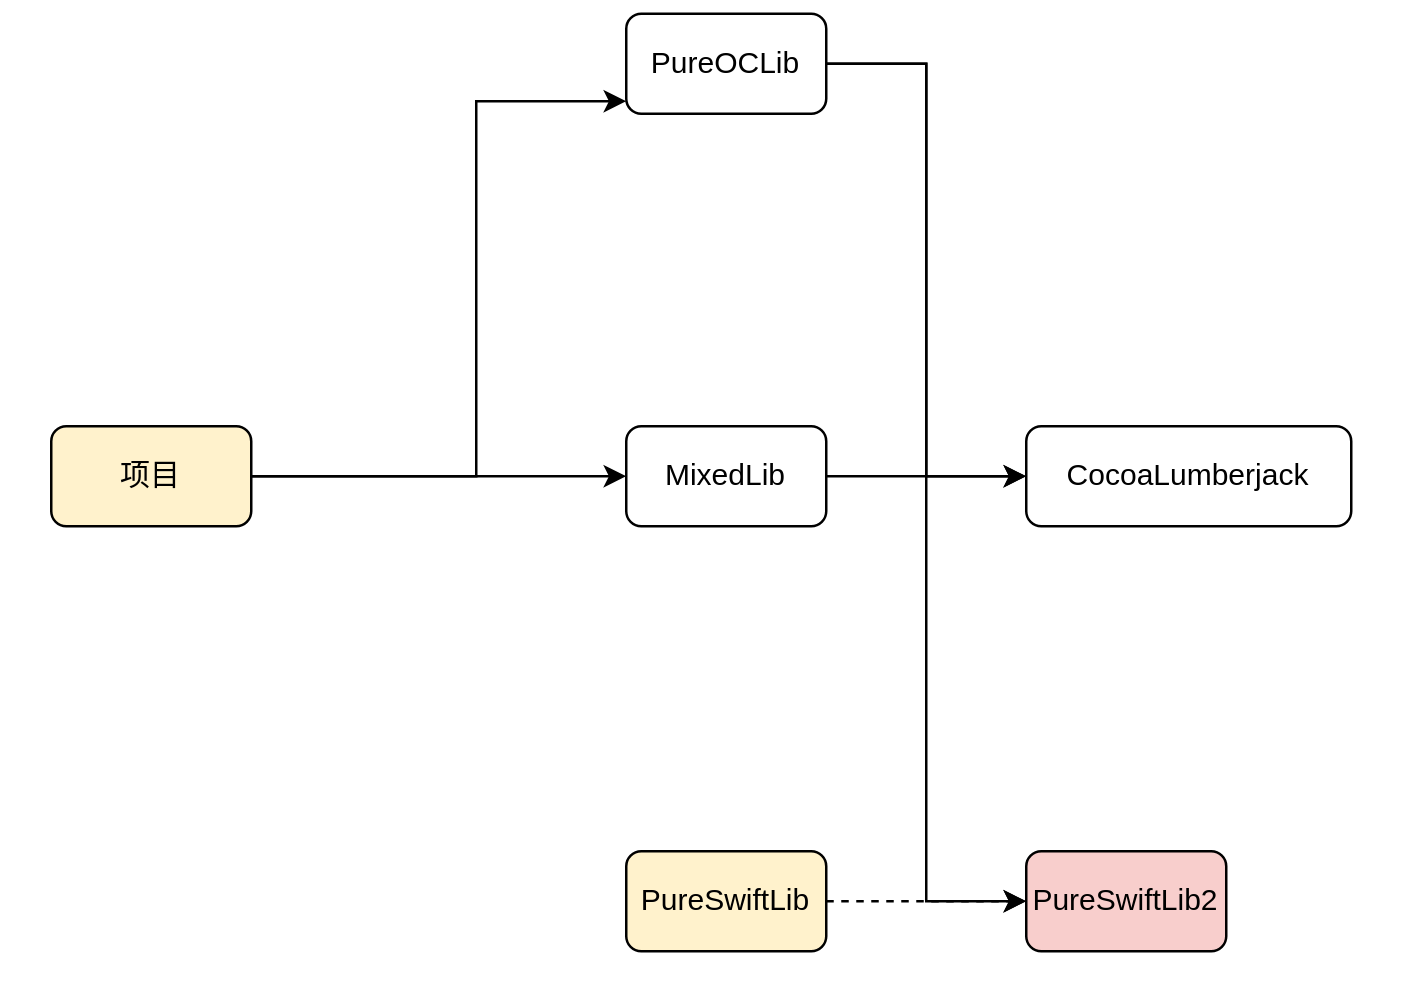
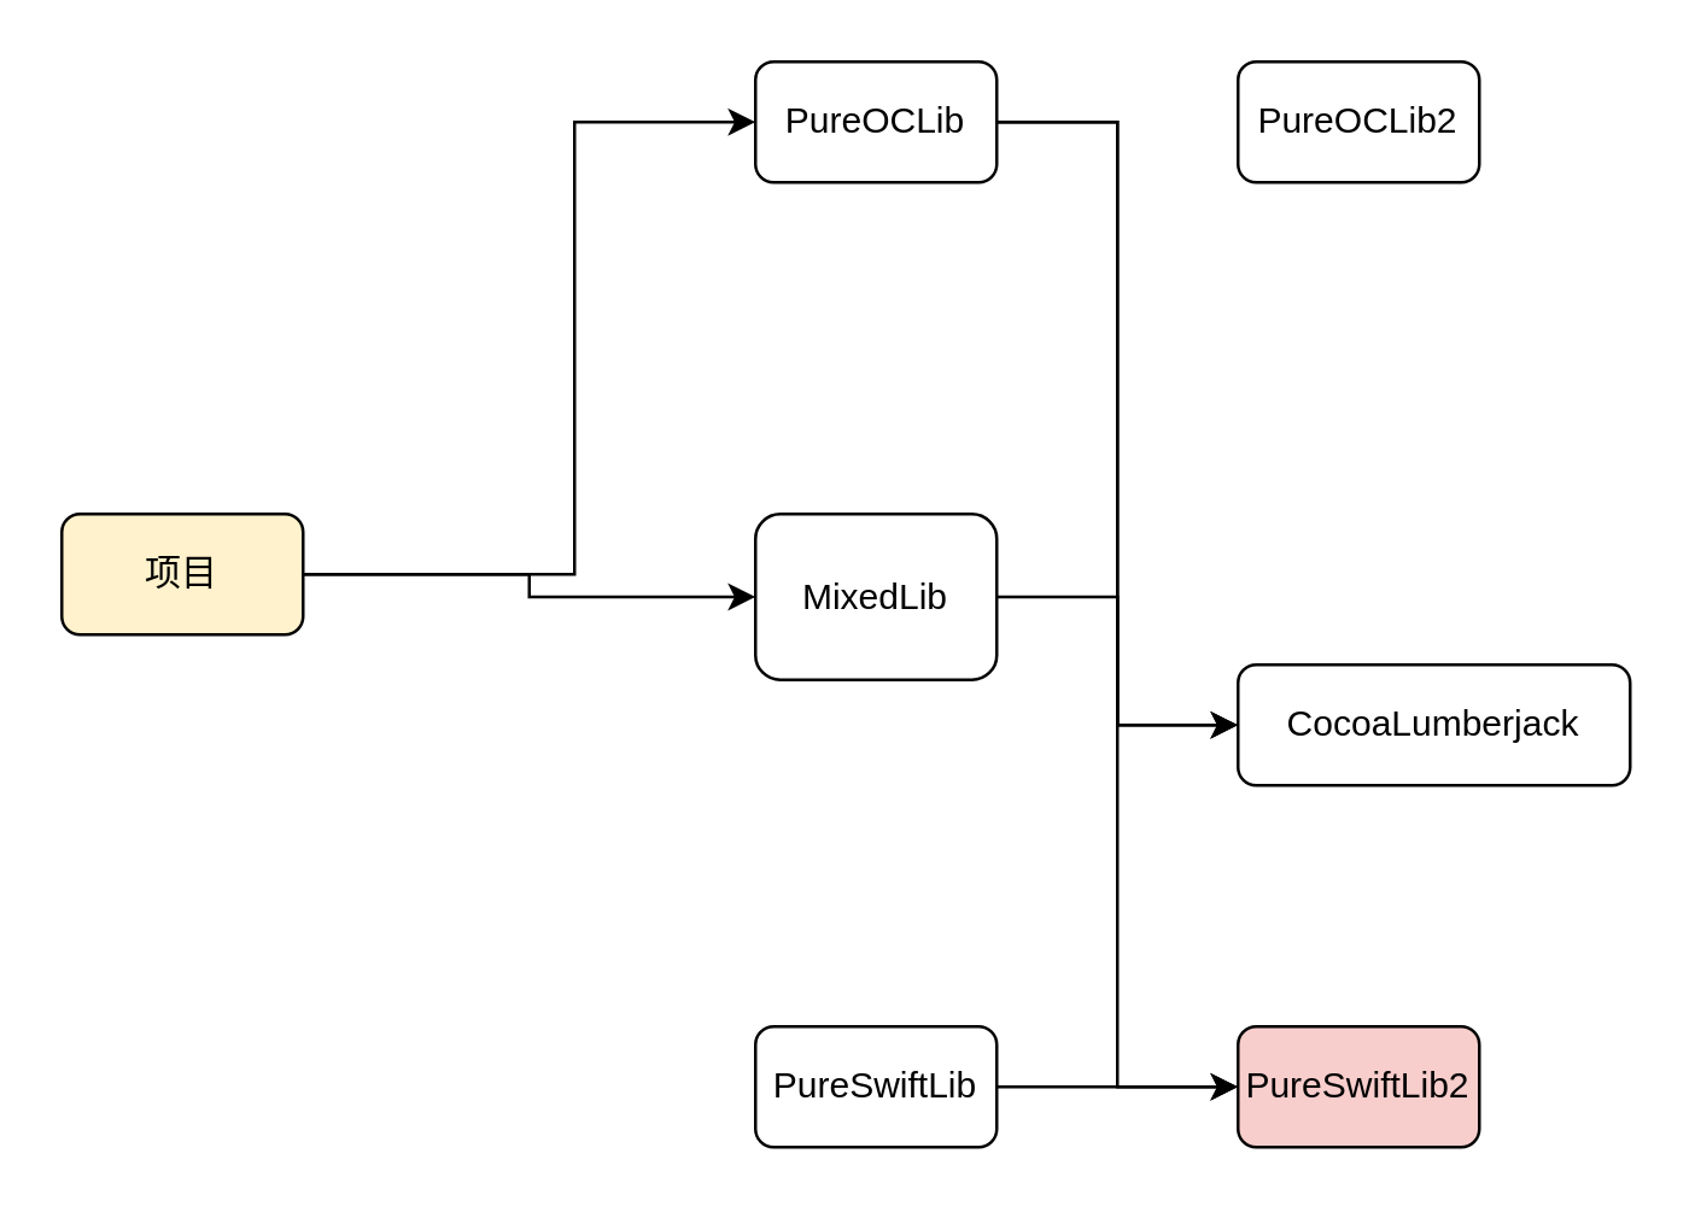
- <mxCell id="7" value="PureOCLib" style="rounded=1;whiteSpace=wrap;html=1;" vertex="1" parent="1"><mxGeometry x="250" y="5" width="80" height="40" as="geometry" /></mxCell>
+ <mxCell id="7" value="PureOCLib" style="rounded=1;whiteSpace=wrap;html=1;" vertex="1" parent="1"><mxGeometry x="250" y="20" width="80" height="40" as="geometry" /></mxCell>
+ <mxCell id="12" value="PureOCLib2" style="rounded=1;whiteSpace=wrap;html=1;" vertex="1" parent="1"><mxGeometry x="410" y="20" width="80" height="40" as="geometry" /></mxCell>
- <mxCell id="11" value="MixedLib" style="rounded=1;whiteSpace=wrap;html=1;" vertex="1" parent="1"><mxGeometry x="250" y="170" width="80" height="40" as="geometry" /></mxCell>
+ <mxCell id="11" value="MixedLib" style="rounded=1;whiteSpace=wrap;html=1;" vertex="1" parent="1"><mxGeometry x="250" y="170" width="80" height="55" as="geometry" /></mxCell>
- <mxCell id="13" value="CocoaLumberjack" style="rounded=1;whiteSpace=wrap;html=1;" vertex="1" parent="1"><mxGeometry x="410" y="170" width="130" height="40" as="geometry" /></mxCell>
+ <mxCell id="13" value="CocoaLumberjack" style="rounded=1;whiteSpace=wrap;html=1;" vertex="1" parent="1"><mxGeometry x="410" y="220" width="130" height="40" as="geometry" /></mxCell>
- <mxCell id="9" value="PureSwiftLib" style="rounded=1;whiteSpace=wrap;html=1;fillColor=#fff2cc;" vertex="1" parent="1"><mxGeometry x="250" y="340" width="80" height="40" as="geometry" /></mxCell>
+ <mxCell id="9" value="PureSwiftLib" style="rounded=1;whiteSpace=wrap;html=1;" vertex="1" parent="1"><mxGeometry x="250" y="340" width="80" height="40" as="geometry" /></mxCell>
- <mxCell id="8" value="" style="edgeStyle=orthogonalEdgeStyle;rounded=0;orthogonalLoop=1;jettySize=auto;html=1;dashed=1;" edge="1" parent="1" source="9" target="14"><mxGeometry relative="1" as="geometry" /></mxCell>
+ <mxCell id="8" value="" style="edgeStyle=orthogonalEdgeStyle;rounded=0;orthogonalLoop=1;jettySize=auto;html=1;" edge="1" parent="1" source="9" target="14"><mxGeometry relative="1" as="geometry" /></mxCell>
